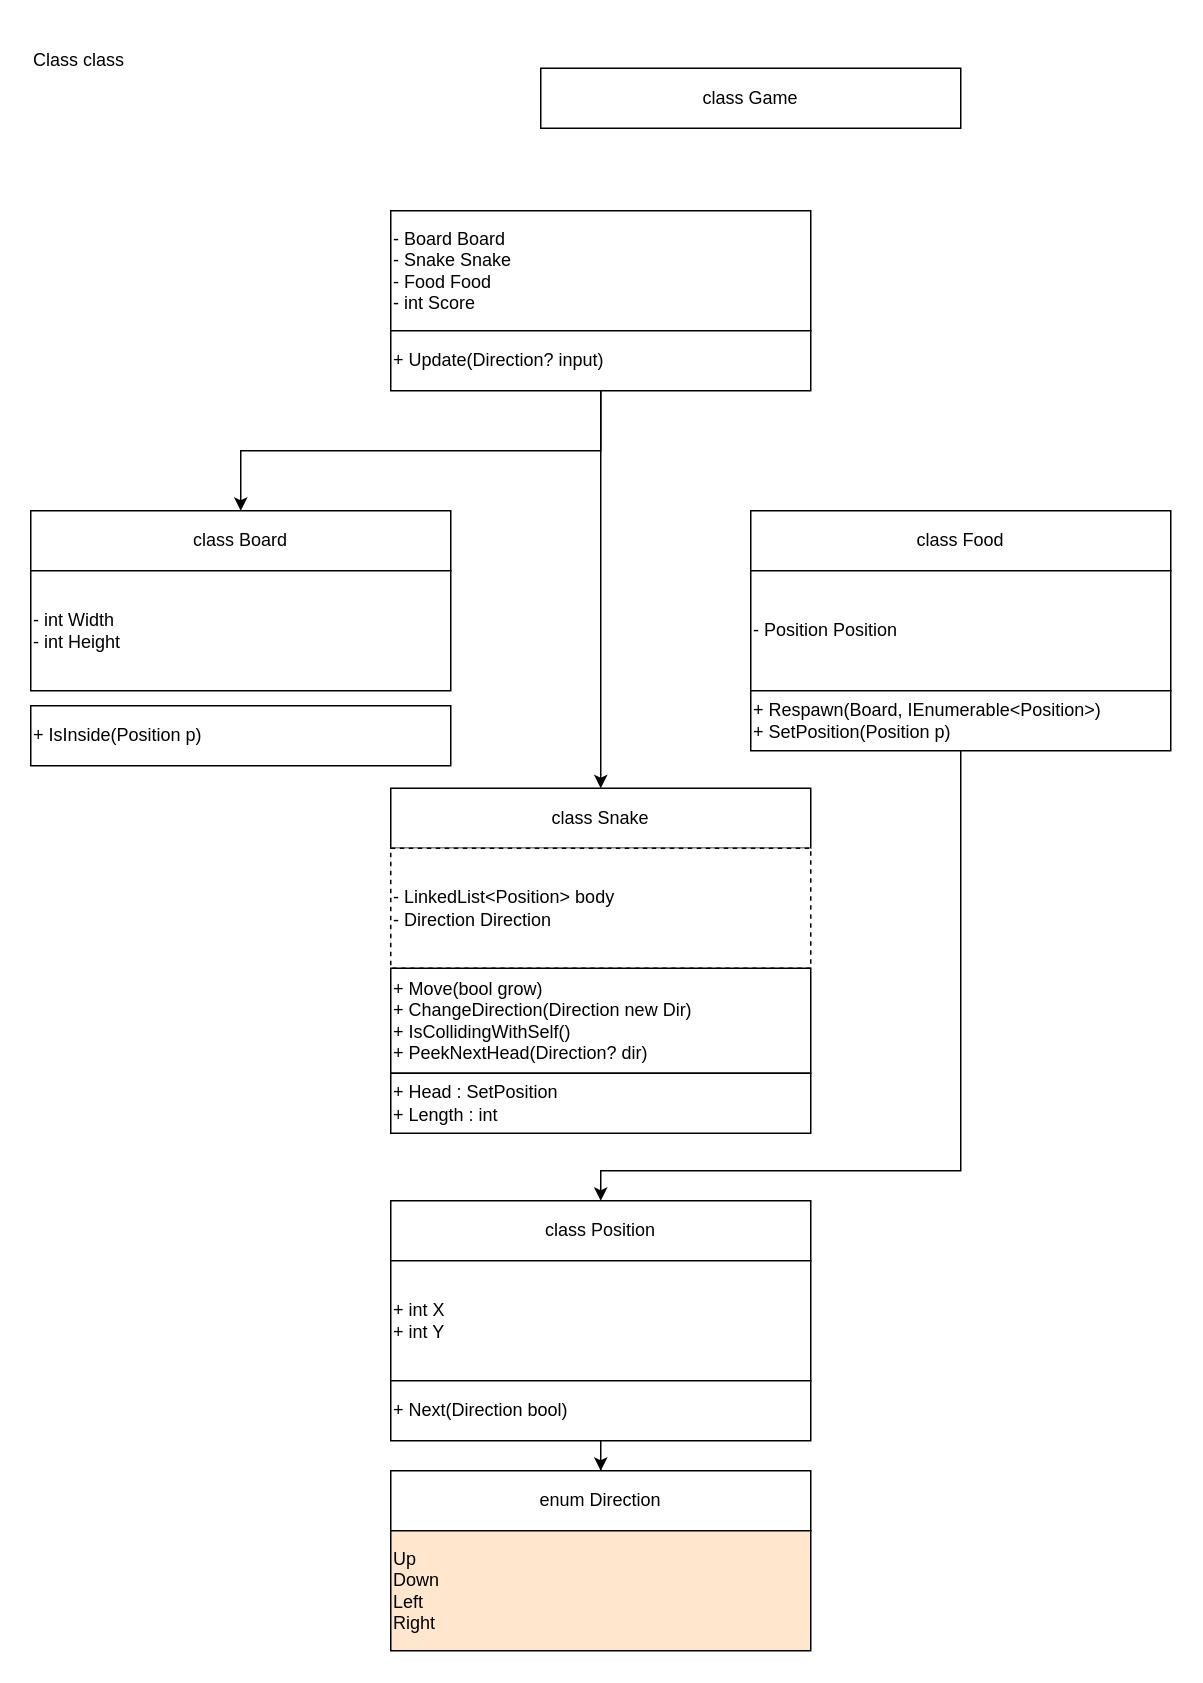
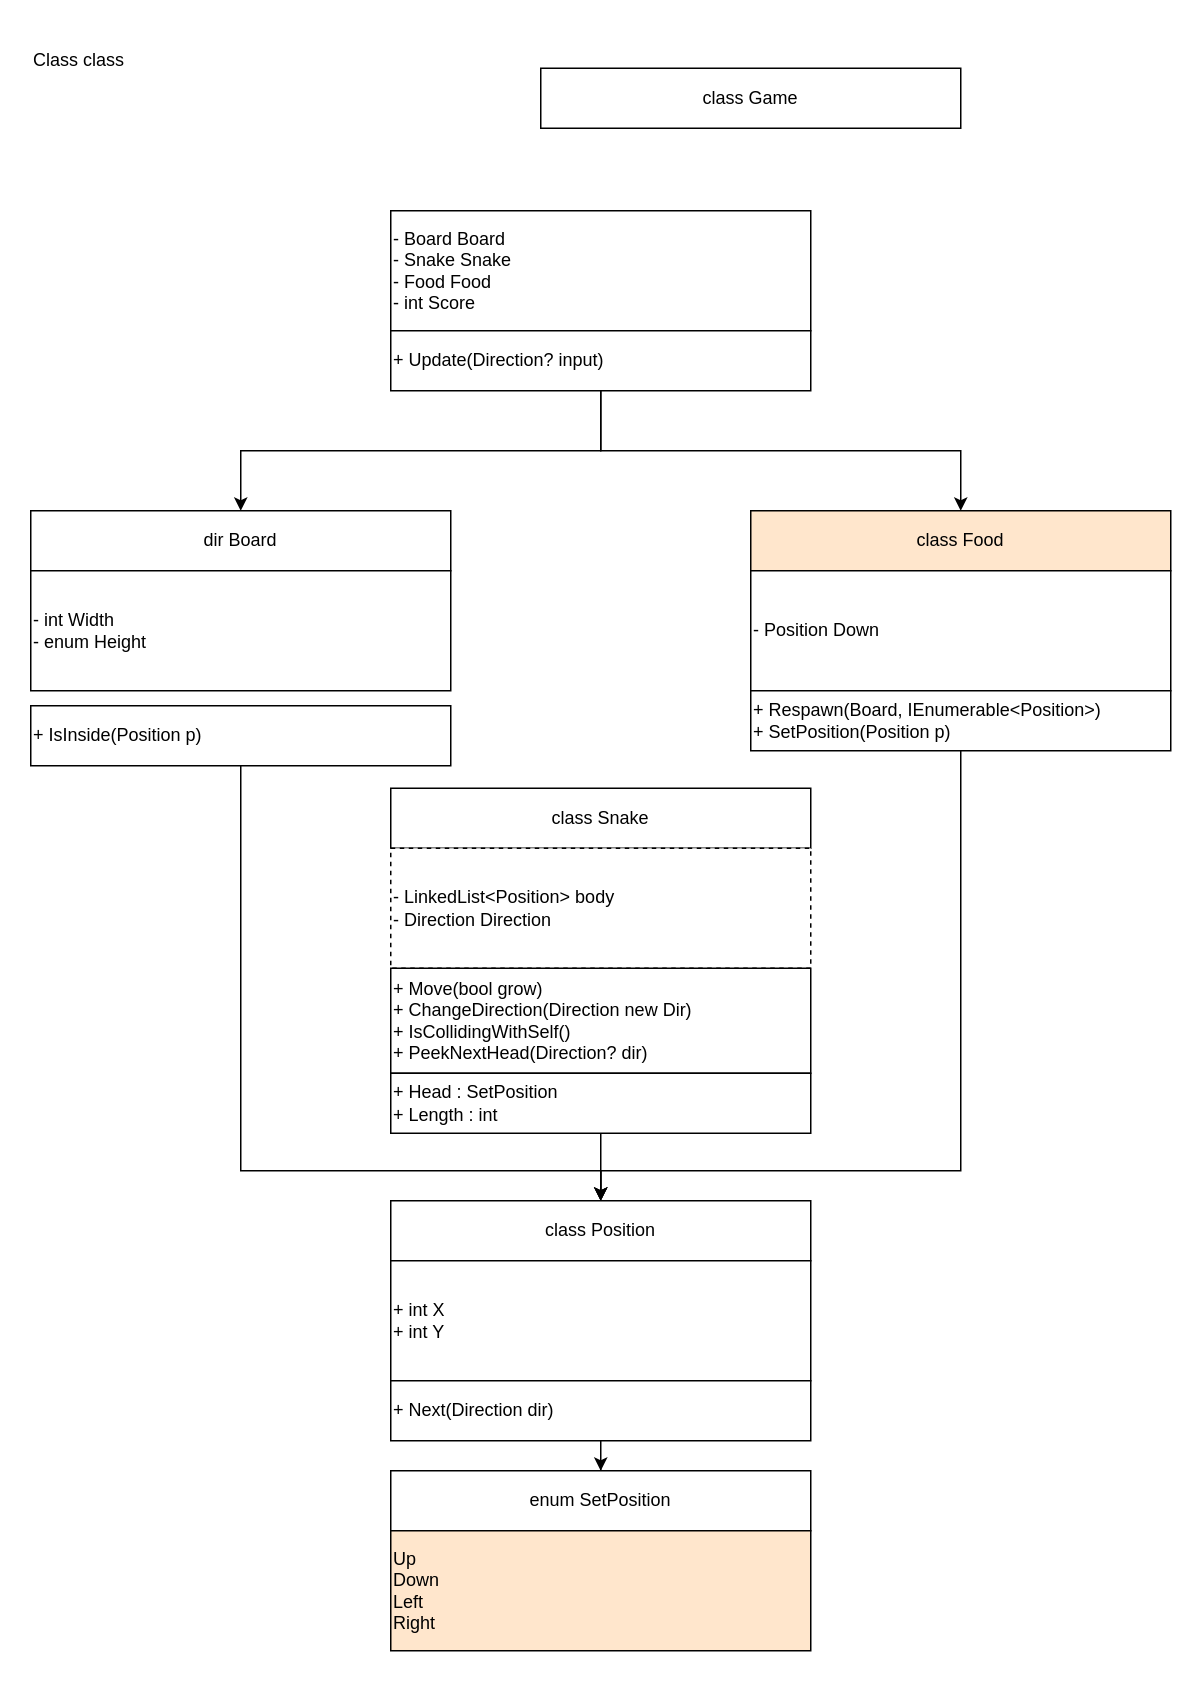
+ <mxCell id="7" style="edgeStyle=orthogonalEdgeStyle;rounded=0;orthogonalLoop=1;jettySize=auto;html=1;entryX=0.5;entryY=0;entryDx=0;entryDy=0;" edge="1" parent="1" source="8" target="13"><mxGeometry relative="1" as="geometry" /></mxCell>
- <mxCell id="9" value="class Board" style="rounded=0;whiteSpace=wrap;html=1;" vertex="1" parent="1"><mxGeometry x="20" y="340" width="280" height="40" as="geometry" /></mxCell>
+ <mxCell id="9" value="dir Board" style="rounded=0;whiteSpace=wrap;html=1;" vertex="1" parent="1"><mxGeometry x="20" y="340" width="280" height="40" as="geometry" /></mxCell>
- <mxCell id="13" value="class Food" style="rounded=0;whiteSpace=wrap;html=1;" vertex="1" parent="1"><mxGeometry x="500" y="340" width="280" height="40" as="geometry" /></mxCell>
+ <mxCell id="13" value="class Food" style="rounded=0;whiteSpace=wrap;html=1;fillColor=#ffe6cc;" vertex="1" parent="1"><mxGeometry x="500" y="340" width="280" height="40" as="geometry" /></mxCell>
- <mxCell id="5" style="edgeStyle=orthogonalEdgeStyle;rounded=0;orthogonalLoop=1;jettySize=auto;html=1;entryX=0.5;entryY=0;entryDx=0;entryDy=0;" edge="1" parent="1" source="8" target="17"><mxGeometry relative="1" as="geometry" /></mxCell>
- <mxCell id="10" value="- int Width&lt;div&gt;- int Height&lt;/div&gt;" style="rounded=0;whiteSpace=wrap;html=1;align=left;" vertex="1" parent="1"><mxGeometry x="20" y="380" width="280" height="80" as="geometry" /></mxCell>
+ <mxCell id="10" value="- int Width&lt;div&gt;- enum Height&lt;/div&gt;" style="rounded=0;whiteSpace=wrap;html=1;align=left;" vertex="1" parent="1"><mxGeometry x="20" y="380" width="280" height="80" as="geometry" /></mxCell>
- <mxCell id="14" value="- Position Position" style="rounded=0;whiteSpace=wrap;html=1;align=left;" vertex="1" parent="1"><mxGeometry x="500" y="380" width="280" height="80" as="geometry" /></mxCell>
+ <mxCell id="14" value="- Position Down" style="rounded=0;whiteSpace=wrap;html=1;align=left;" vertex="1" parent="1"><mxGeometry x="500" y="380" width="280" height="80" as="geometry" /></mxCell>
+ <mxCell id="11" style="edgeStyle=orthogonalEdgeStyle;rounded=0;orthogonalLoop=1;jettySize=auto;html=1;entryX=0.5;entryY=0;entryDx=0;entryDy=0;" edge="1" parent="1" source="12" target="22"><mxGeometry relative="1" as="geometry"><Array as="points"><mxPoint x="160" y="780" /><mxPoint x="400" y="780" /></Array></mxGeometry></mxCell>
+ <mxCell id="20" style="edgeStyle=orthogonalEdgeStyle;rounded=0;orthogonalLoop=1;jettySize=auto;html=1;entryX=0.5;entryY=0;entryDx=0;entryDy=0;" edge="1" parent="1" source="21" target="22"><mxGeometry relative="1" as="geometry" /></mxCell>
- <mxCell id="25" value="+ Next(Direction bool)" style="rounded=0;whiteSpace=wrap;html=1;align=left;" vertex="1" parent="1"><mxGeometry x="260" y="920" width="280" height="40" as="geometry" /></mxCell>
+ <mxCell id="25" value="+ Next(Direction dir)" style="rounded=0;whiteSpace=wrap;html=1;align=left;" vertex="1" parent="1"><mxGeometry x="260" y="920" width="280" height="40" as="geometry" /></mxCell>
- <mxCell id="26" value="enum Direction" style="rounded=0;whiteSpace=wrap;html=1;" vertex="1" parent="1"><mxGeometry x="260" y="980" width="280" height="40" as="geometry" /></mxCell>
+ <mxCell id="26" value="enum SetPosition" style="rounded=0;whiteSpace=wrap;html=1;" vertex="1" parent="1"><mxGeometry x="260" y="980" width="280" height="40" as="geometry" /></mxCell>
